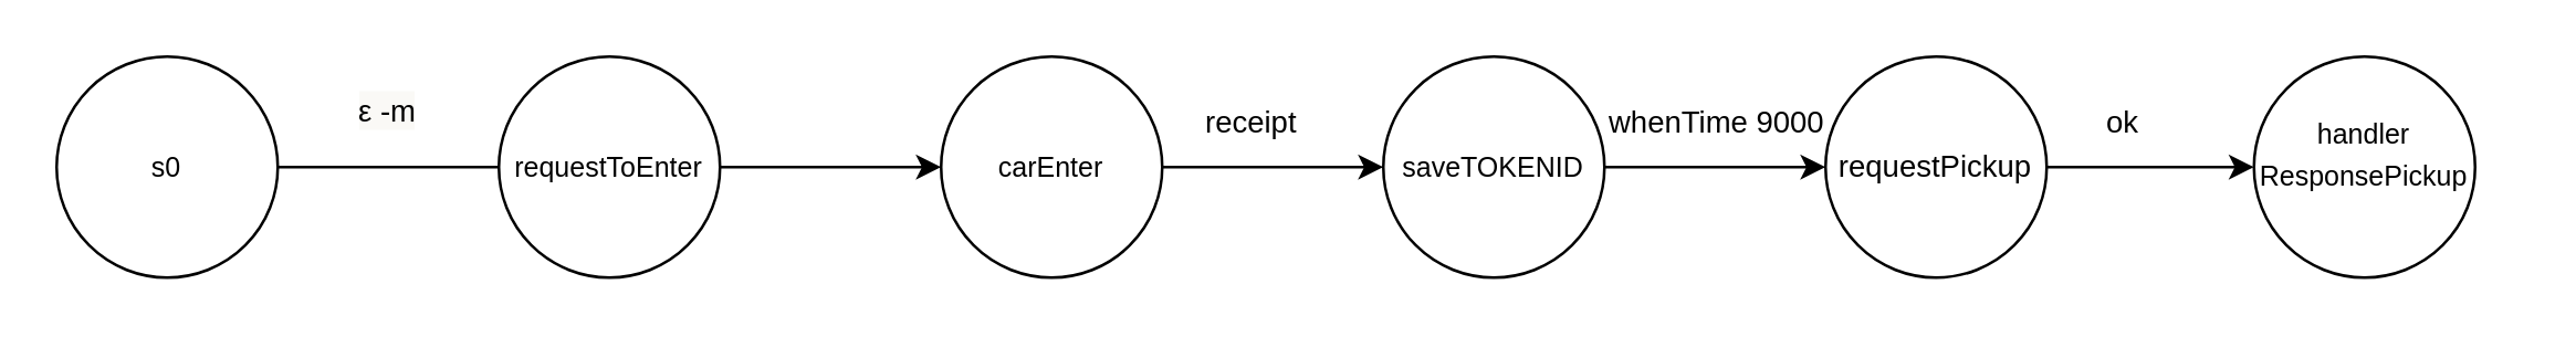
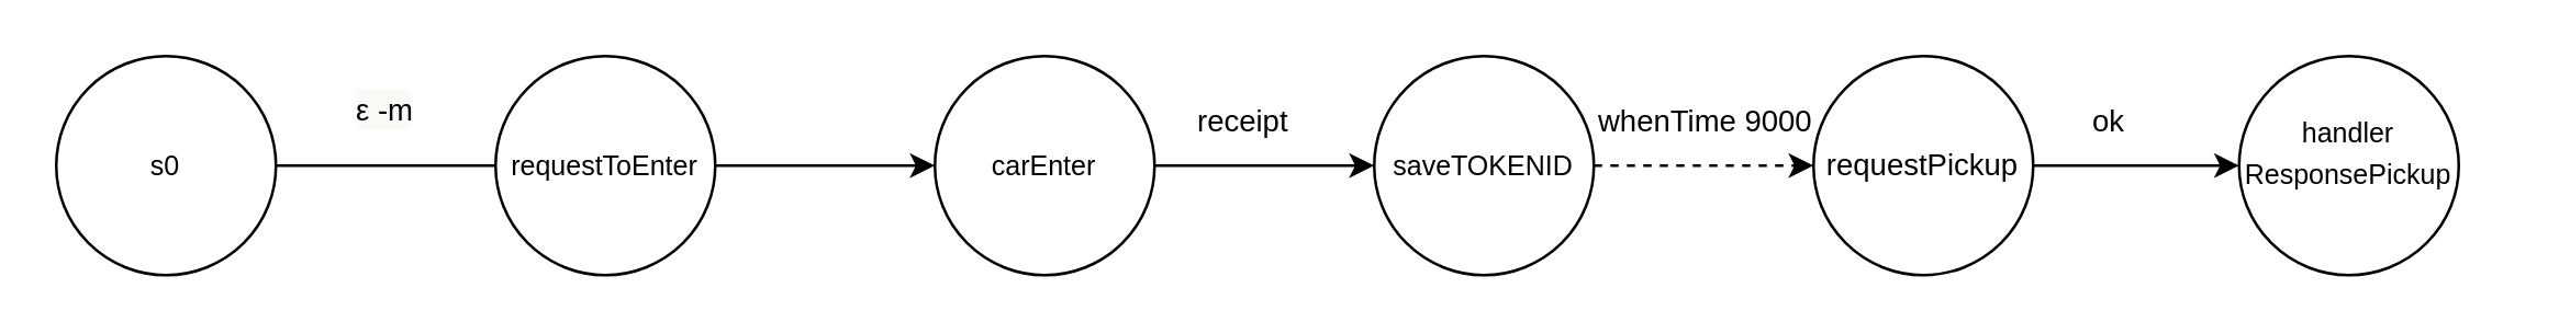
- <mxCell id="4" value="" style="edgeStyle=orthogonalEdgeStyle;rounded=0;orthogonalLoop=1;jettySize=auto;html=1;" edge="1" parent="1" source="5" target="12"><mxGeometry relative="1" as="geometry" /></mxCell>
+ <mxCell id="4" value="" style="edgeStyle=orthogonalEdgeStyle;rounded=0;orthogonalLoop=1;jettySize=auto;html=1;dashed=1;" edge="1" parent="1" source="5" target="12"><mxGeometry relative="1" as="geometry" /></mxCell>
